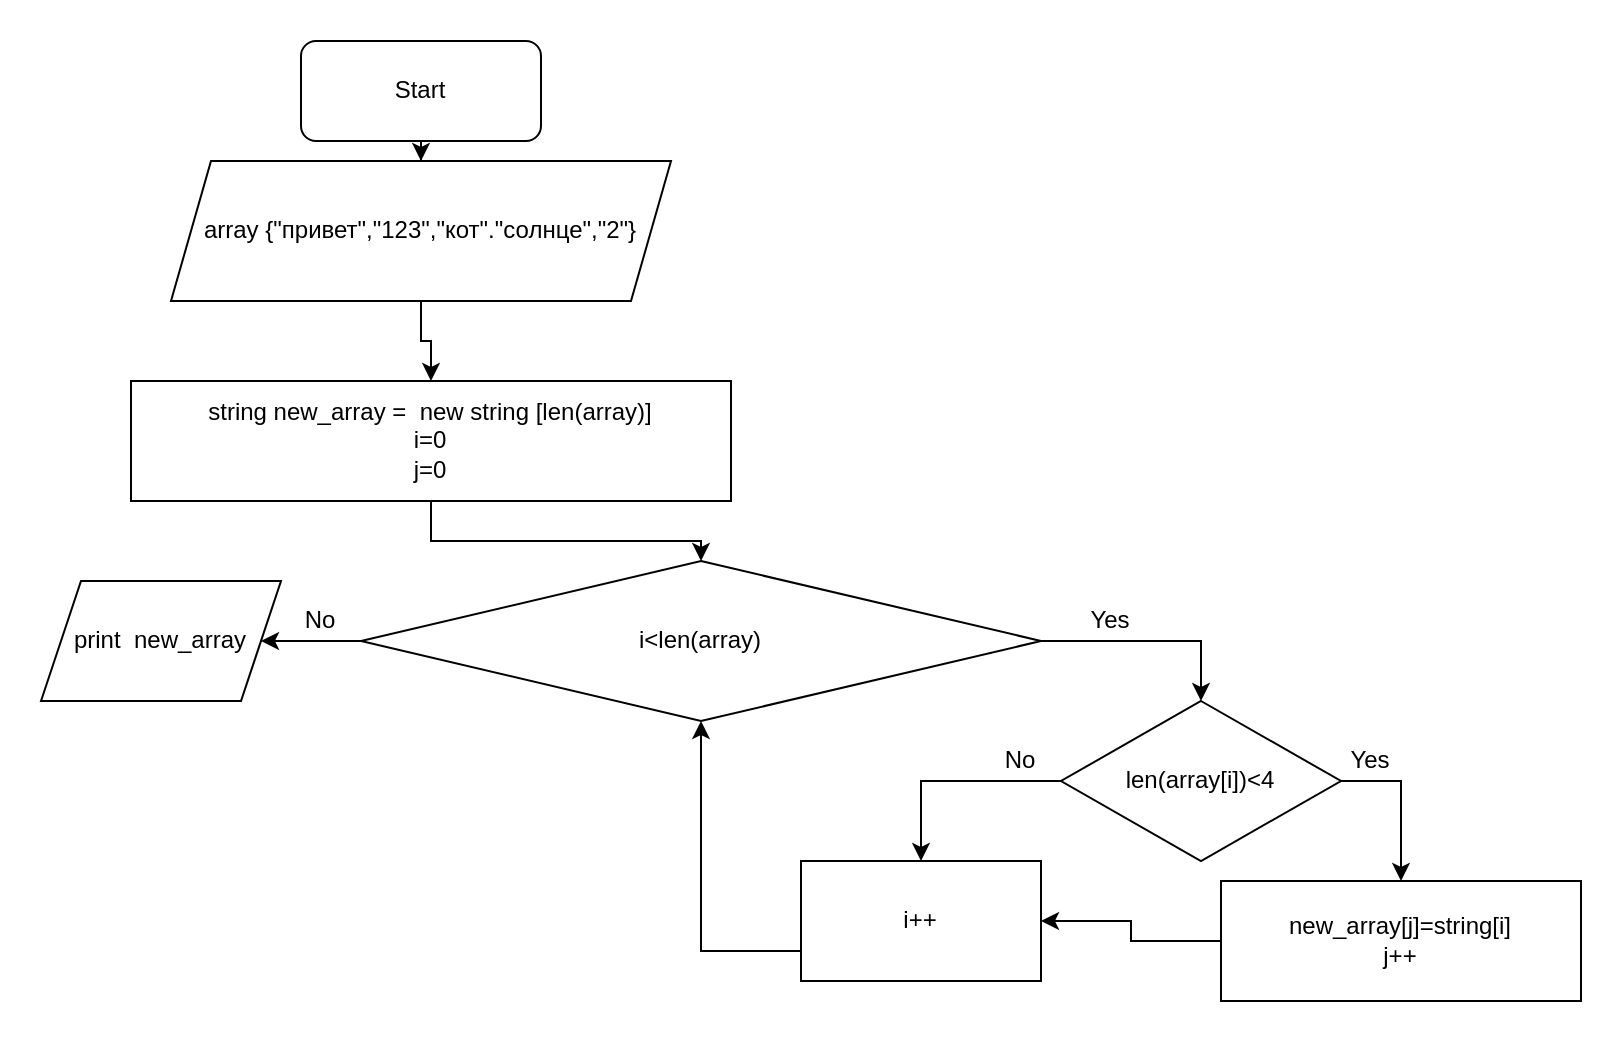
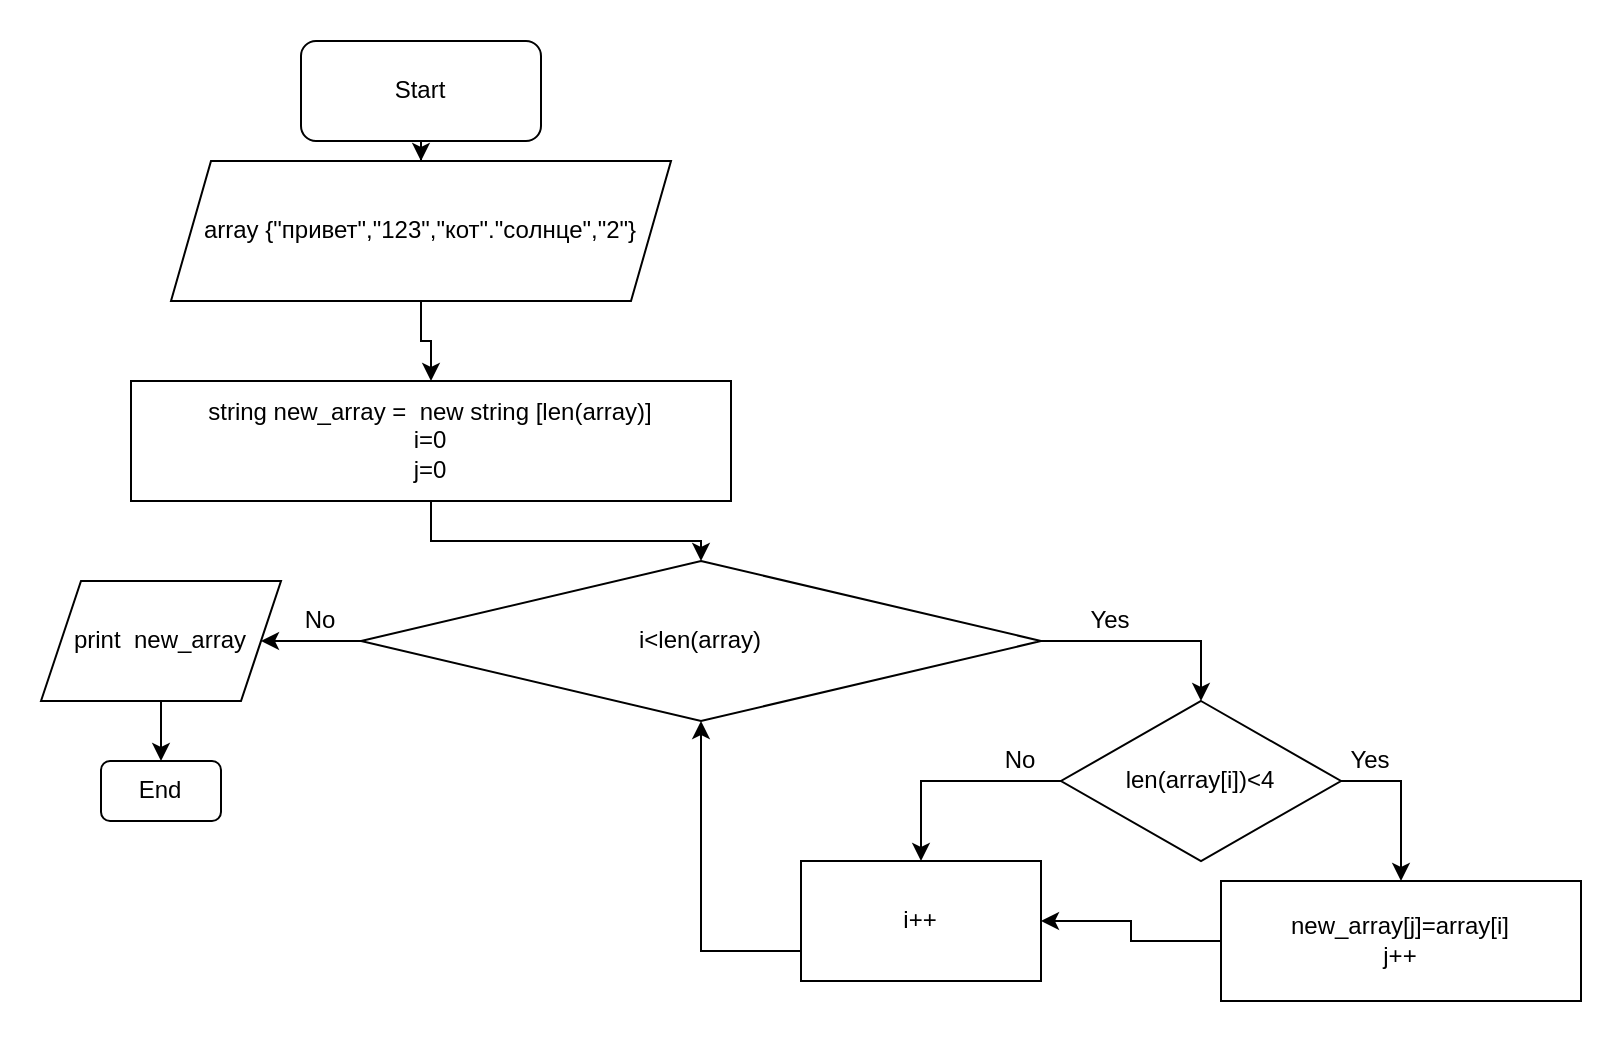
+ <mxCell id="16" value="" style="edgeStyle=orthogonalEdgeStyle;rounded=0;jumpSize=1;orthogonalLoop=1;jettySize=auto;html=1;" edge="1" parent="1" source="17" target="18"><mxGeometry relative="1" as="geometry" /></mxCell>
+ <mxCell id="18" value="End" style="rounded=1;whiteSpace=wrap;html=1;" vertex="1" parent="1"><mxGeometry x="50" y="380" width="60" height="30" as="geometry" /></mxCell>
- <mxCell id="15" value="new_array[j]=string[i]&lt;br&gt;j++" style="whiteSpace=wrap;html=1;" vertex="1" parent="1"><mxGeometry x="610" y="440" width="180" height="60" as="geometry" /></mxCell>
+ <mxCell id="15" value="new_array[j]=array[i]&lt;br&gt;j++" style="whiteSpace=wrap;html=1;" vertex="1" parent="1"><mxGeometry x="610" y="440" width="180" height="60" as="geometry" /></mxCell>
